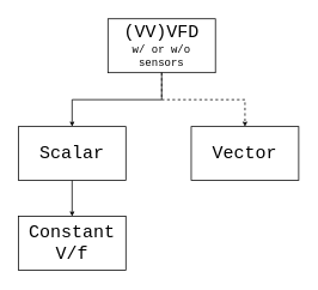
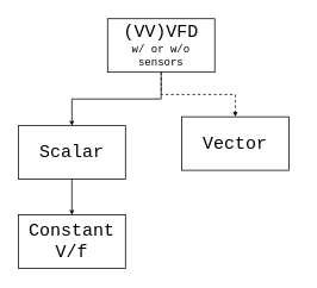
- <mxCell id="7" value="Vector" style="rounded=0;whiteSpace=wrap;html=1;strokeColor=#000000;fillColor=none;fontFamily=Courier New;fontSize=20;align=center;verticalAlign=middle;" vertex="1" parent="1"><mxGeometry x="213" y="140" width="120" height="60" as="geometry" /></mxCell>
+ <mxCell id="7" value="Vector" style="rounded=0;whiteSpace=wrap;html=1;strokeColor=#000000;fillColor=none;fontFamily=Courier New;fontSize=20;align=center;verticalAlign=middle;" vertex="1" parent="1"><mxGeometry x="203" y="130" width="120" height="60" as="geometry" /></mxCell>
